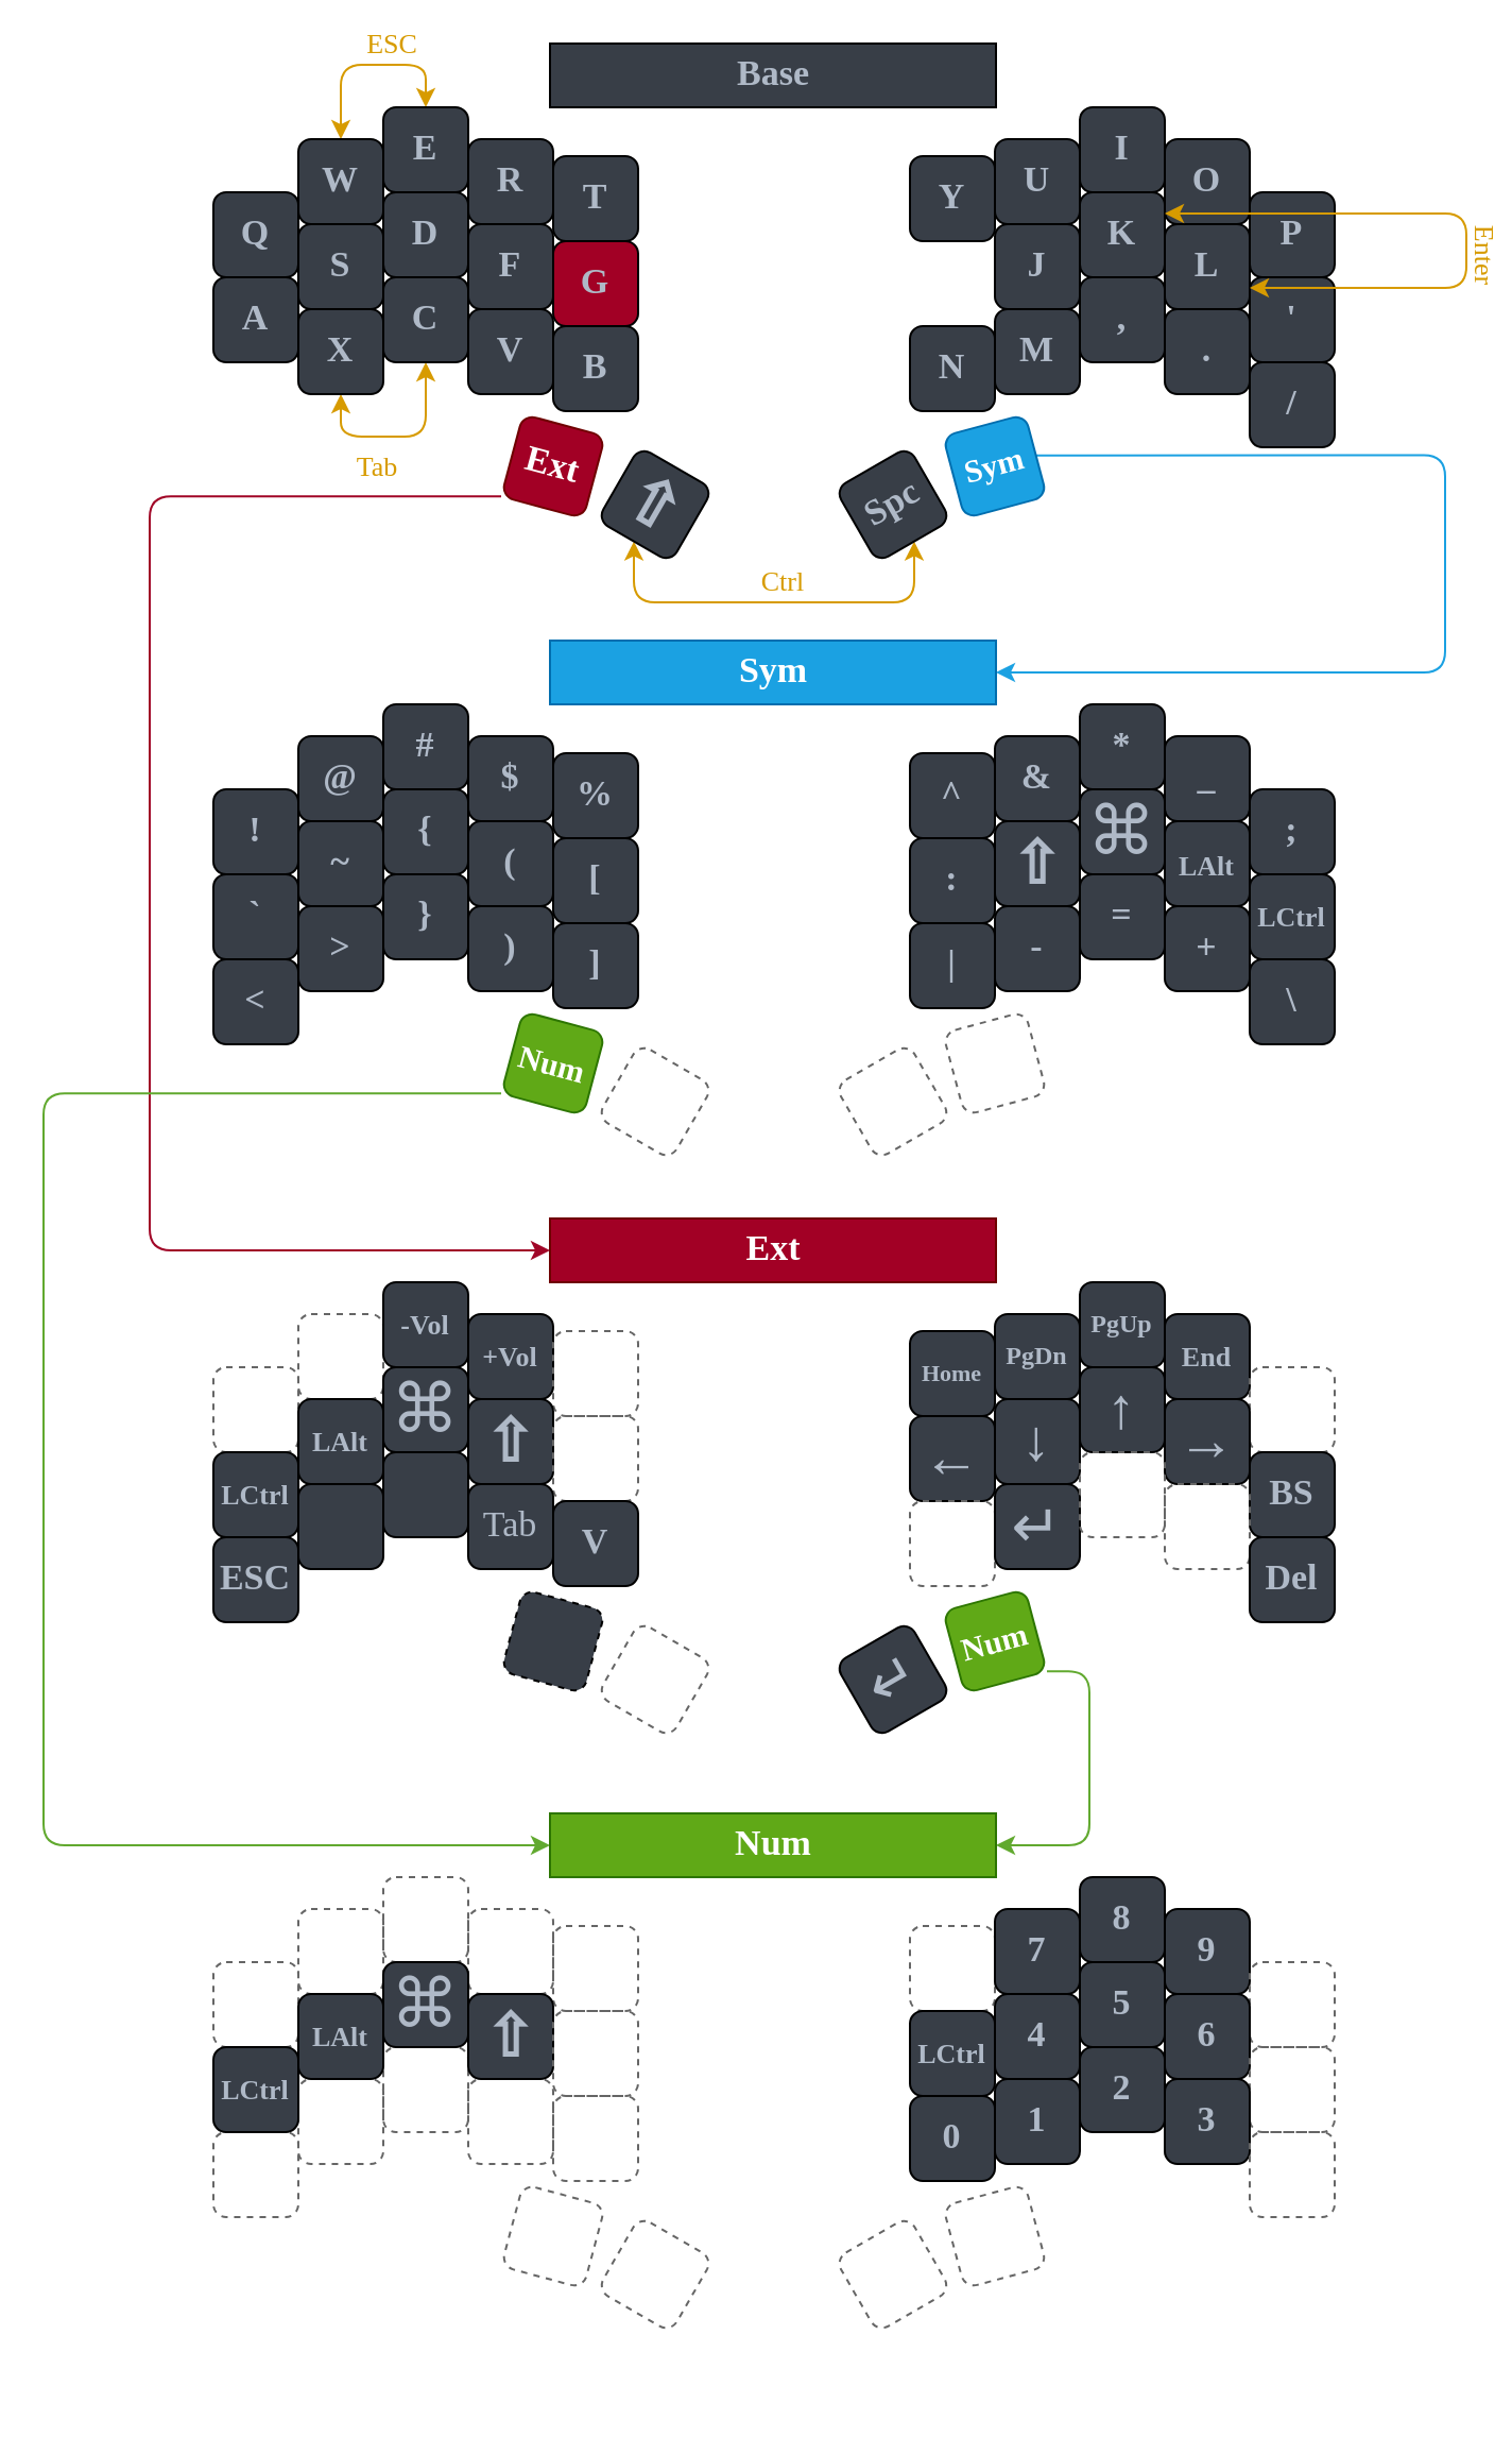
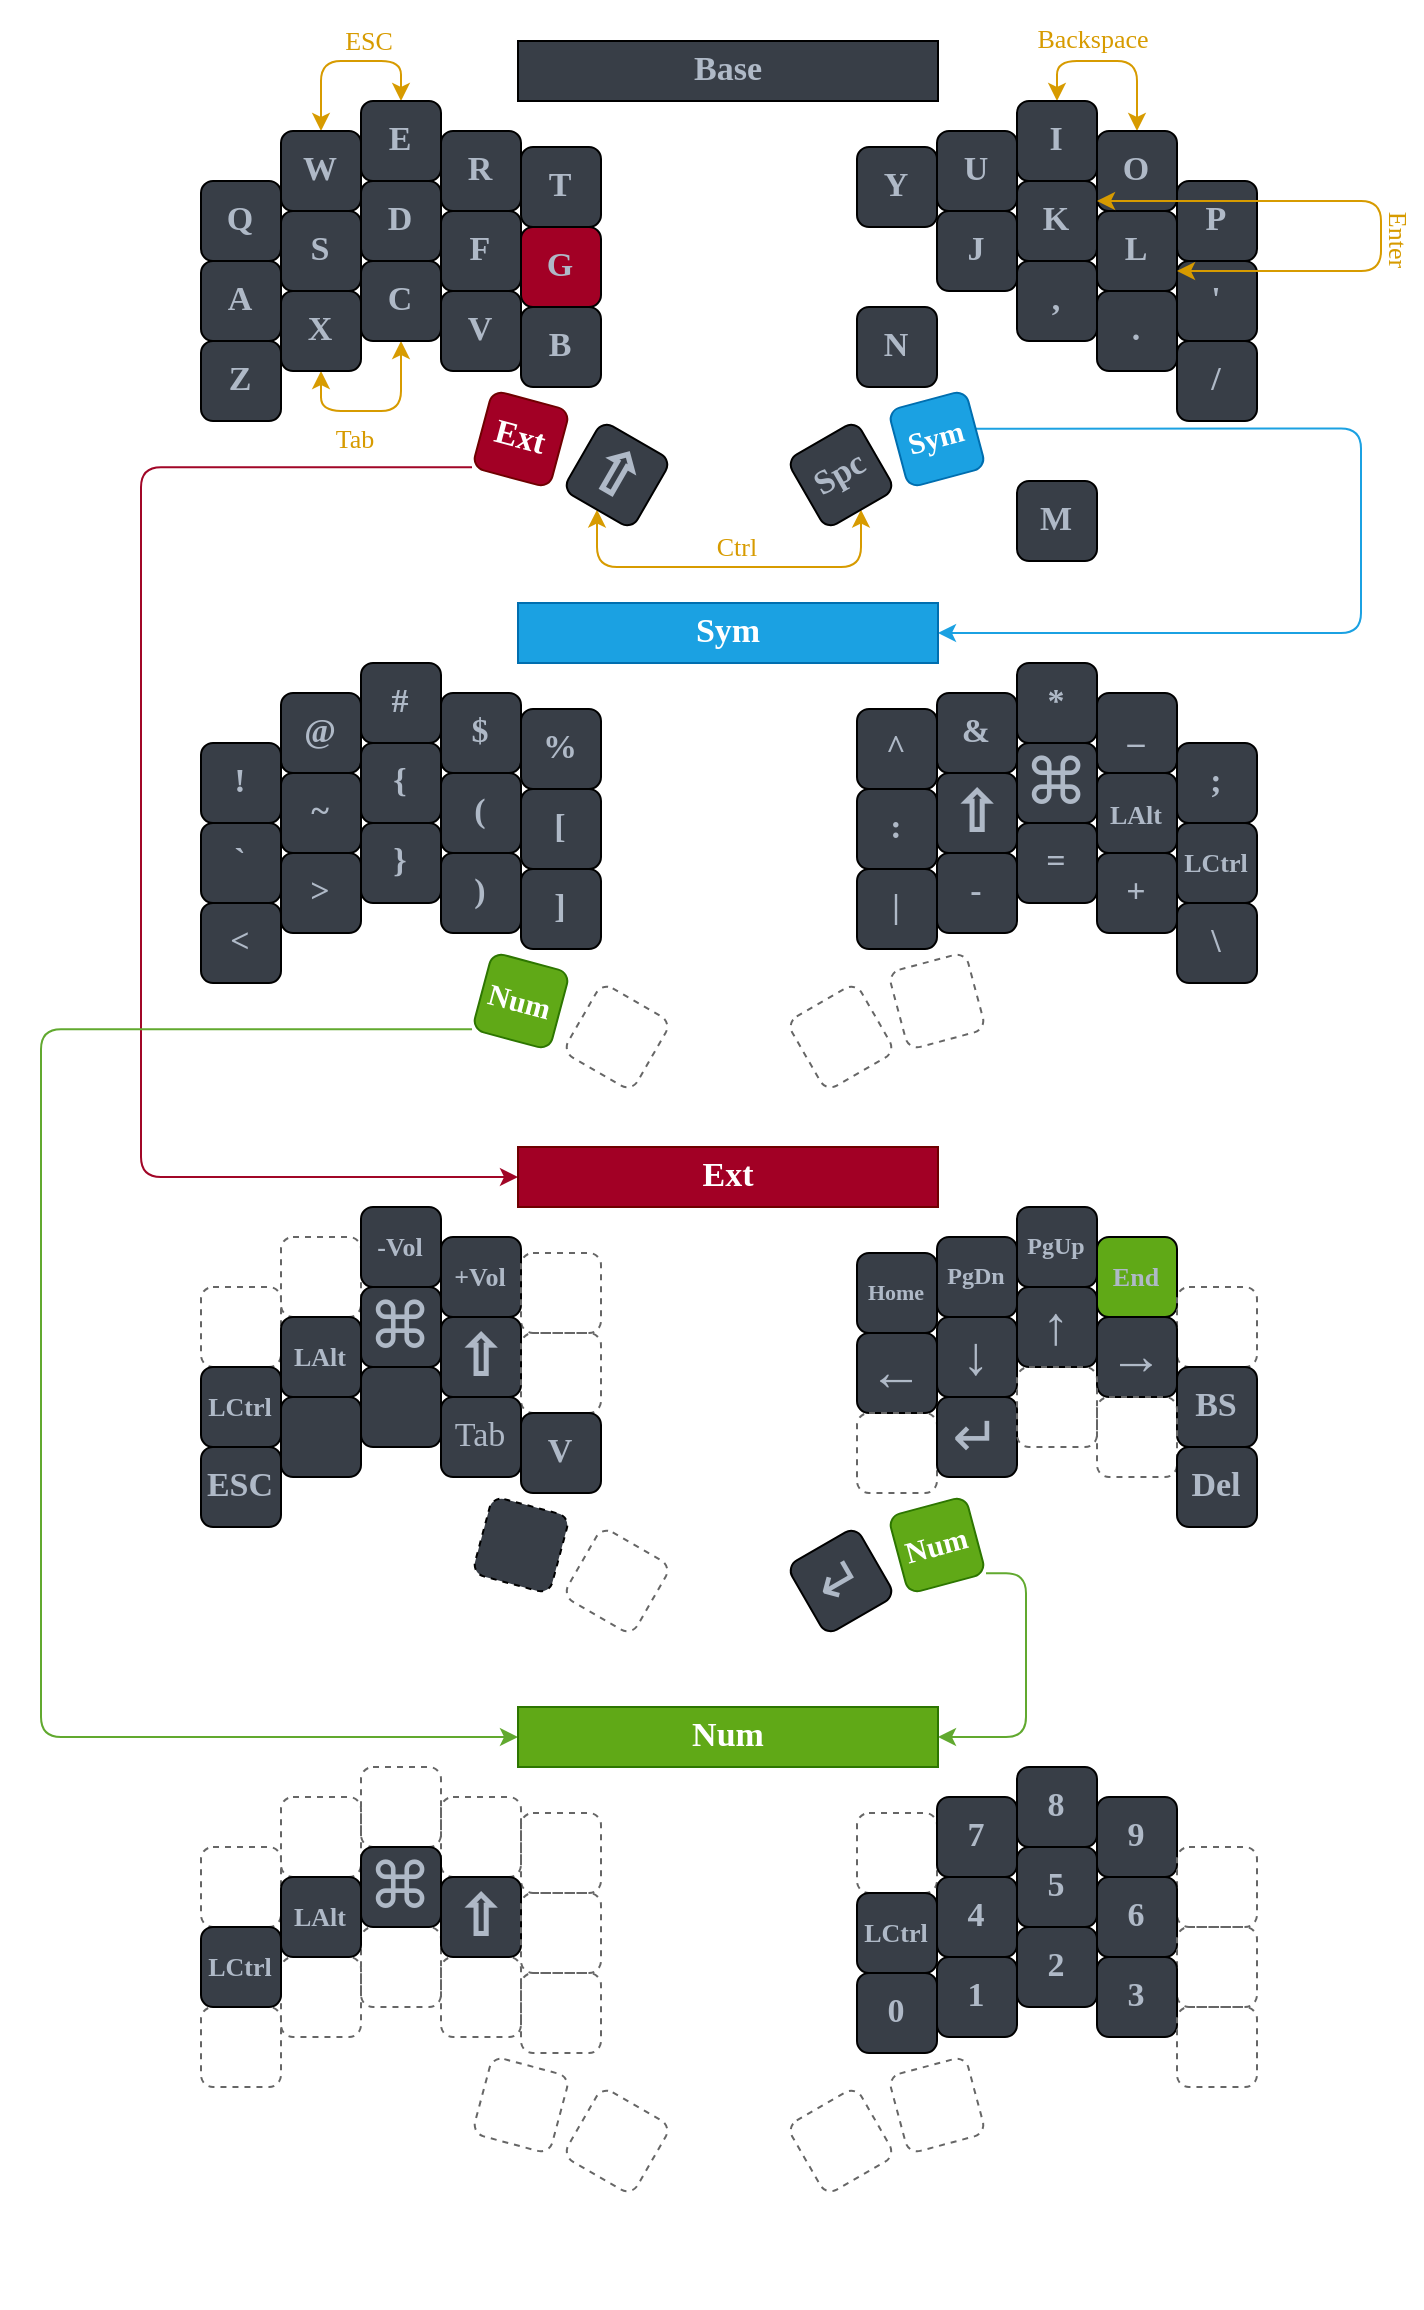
+ <mxCell id="28" style="edgeStyle=orthogonalEdgeStyle;rounded=1;orthogonalLoop=1;jettySize=auto;html=1;exitX=0.5;exitY=0;exitDx=0;exitDy=0;entryX=0.5;entryY=0;entryDx=0;entryDy=0;fontFamily=Verdana;fontSize=13;fontColor=#302316;startArrow=classic;startFill=1;strokeColor=#d79b00;fillColor=#ffe6cc;" edge="1" parent="1" source="30" target="31"><mxGeometry relative="1" as="geometry" /></mxCell>
+ <mxCell id="29" value="Backspace" style="edgeLabel;html=1;align=center;verticalAlign=bottom;resizable=0;points=[];fontSize=13;fontFamily=Verdana;fontColor=#D79B00;labelBackgroundColor=none;" vertex="1" connectable="0" parent="28"><mxGeometry x="-0.221" y="1" relative="1" as="geometry"><mxPoint as="offset" /></mxGeometry></mxCell>
- <mxCell id="38" value="M" style="whiteSpace=wrap;html=1;aspect=fixed;fontSize=17;fontFamily=Verdana;fontStyle=1;fontColor=#AFB9C7;fillColor=#383E47;rounded=1;" parent="1" vertex="1"><mxGeometry x="468" y="145" width="40" height="40" as="geometry" /></mxCell>
+ <mxCell id="38" value="M" style="whiteSpace=wrap;html=1;aspect=fixed;fontSize=17;fontFamily=Verdana;fontStyle=1;fontColor=#AFB9C7;fillColor=#383E47;rounded=1;" parent="1" vertex="1"><mxGeometry x="508" y="240" width="40" height="40" as="geometry" /></mxCell>
+ <mxCell id="14" value="Z" style="whiteSpace=wrap;html=1;aspect=fixed;fontSize=17;fontFamily=Verdana;fontStyle=1;fontColor=#AFB9C7;fillColor=#383E47;rounded=1;" parent="1" vertex="1"><mxGeometry x="100" y="170" width="40" height="40" as="geometry" /></mxCell>
- <mxCell id="102" value="End" style="whiteSpace=wrap;html=1;aspect=fixed;fontSize=13;fontFamily=Verdana;fontStyle=1;fontColor=#AFB9C7;fillColor=#383E47;rounded=1;" parent="1" vertex="1"><mxGeometry x="548" y="618" width="40" height="40" as="geometry" /></mxCell>
+ <mxCell id="102" value="End" style="whiteSpace=wrap;html=1;aspect=fixed;fontSize=13;fontFamily=Verdana;fontStyle=1;fontColor=#AFB9C7;fillColor=#60a917;rounded=1;" parent="1" vertex="1"><mxGeometry x="548" y="618" width="40" height="40" as="geometry" /></mxCell>
